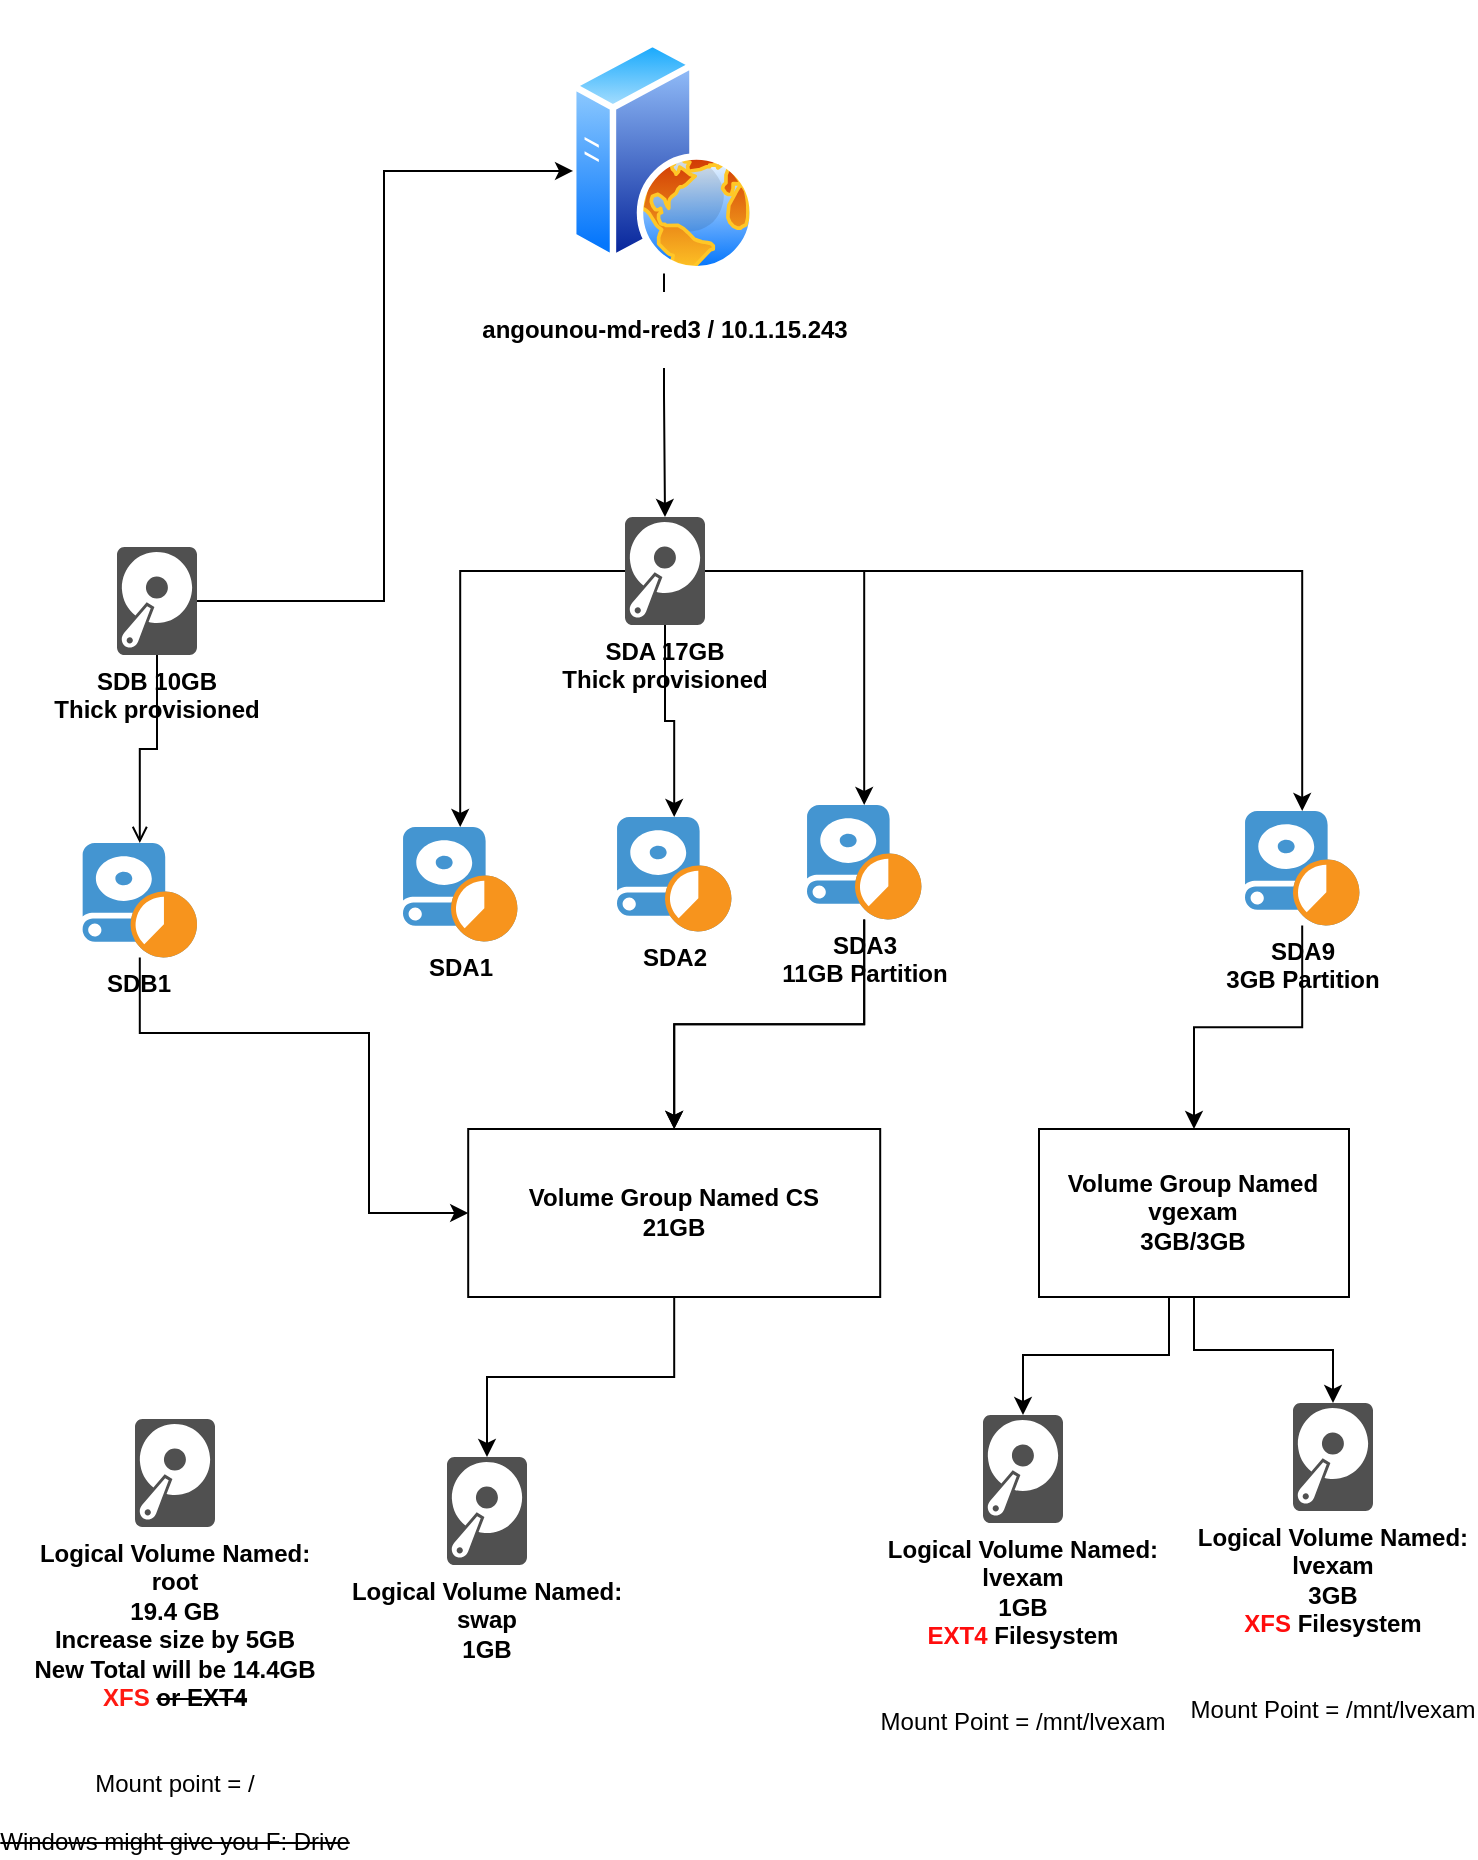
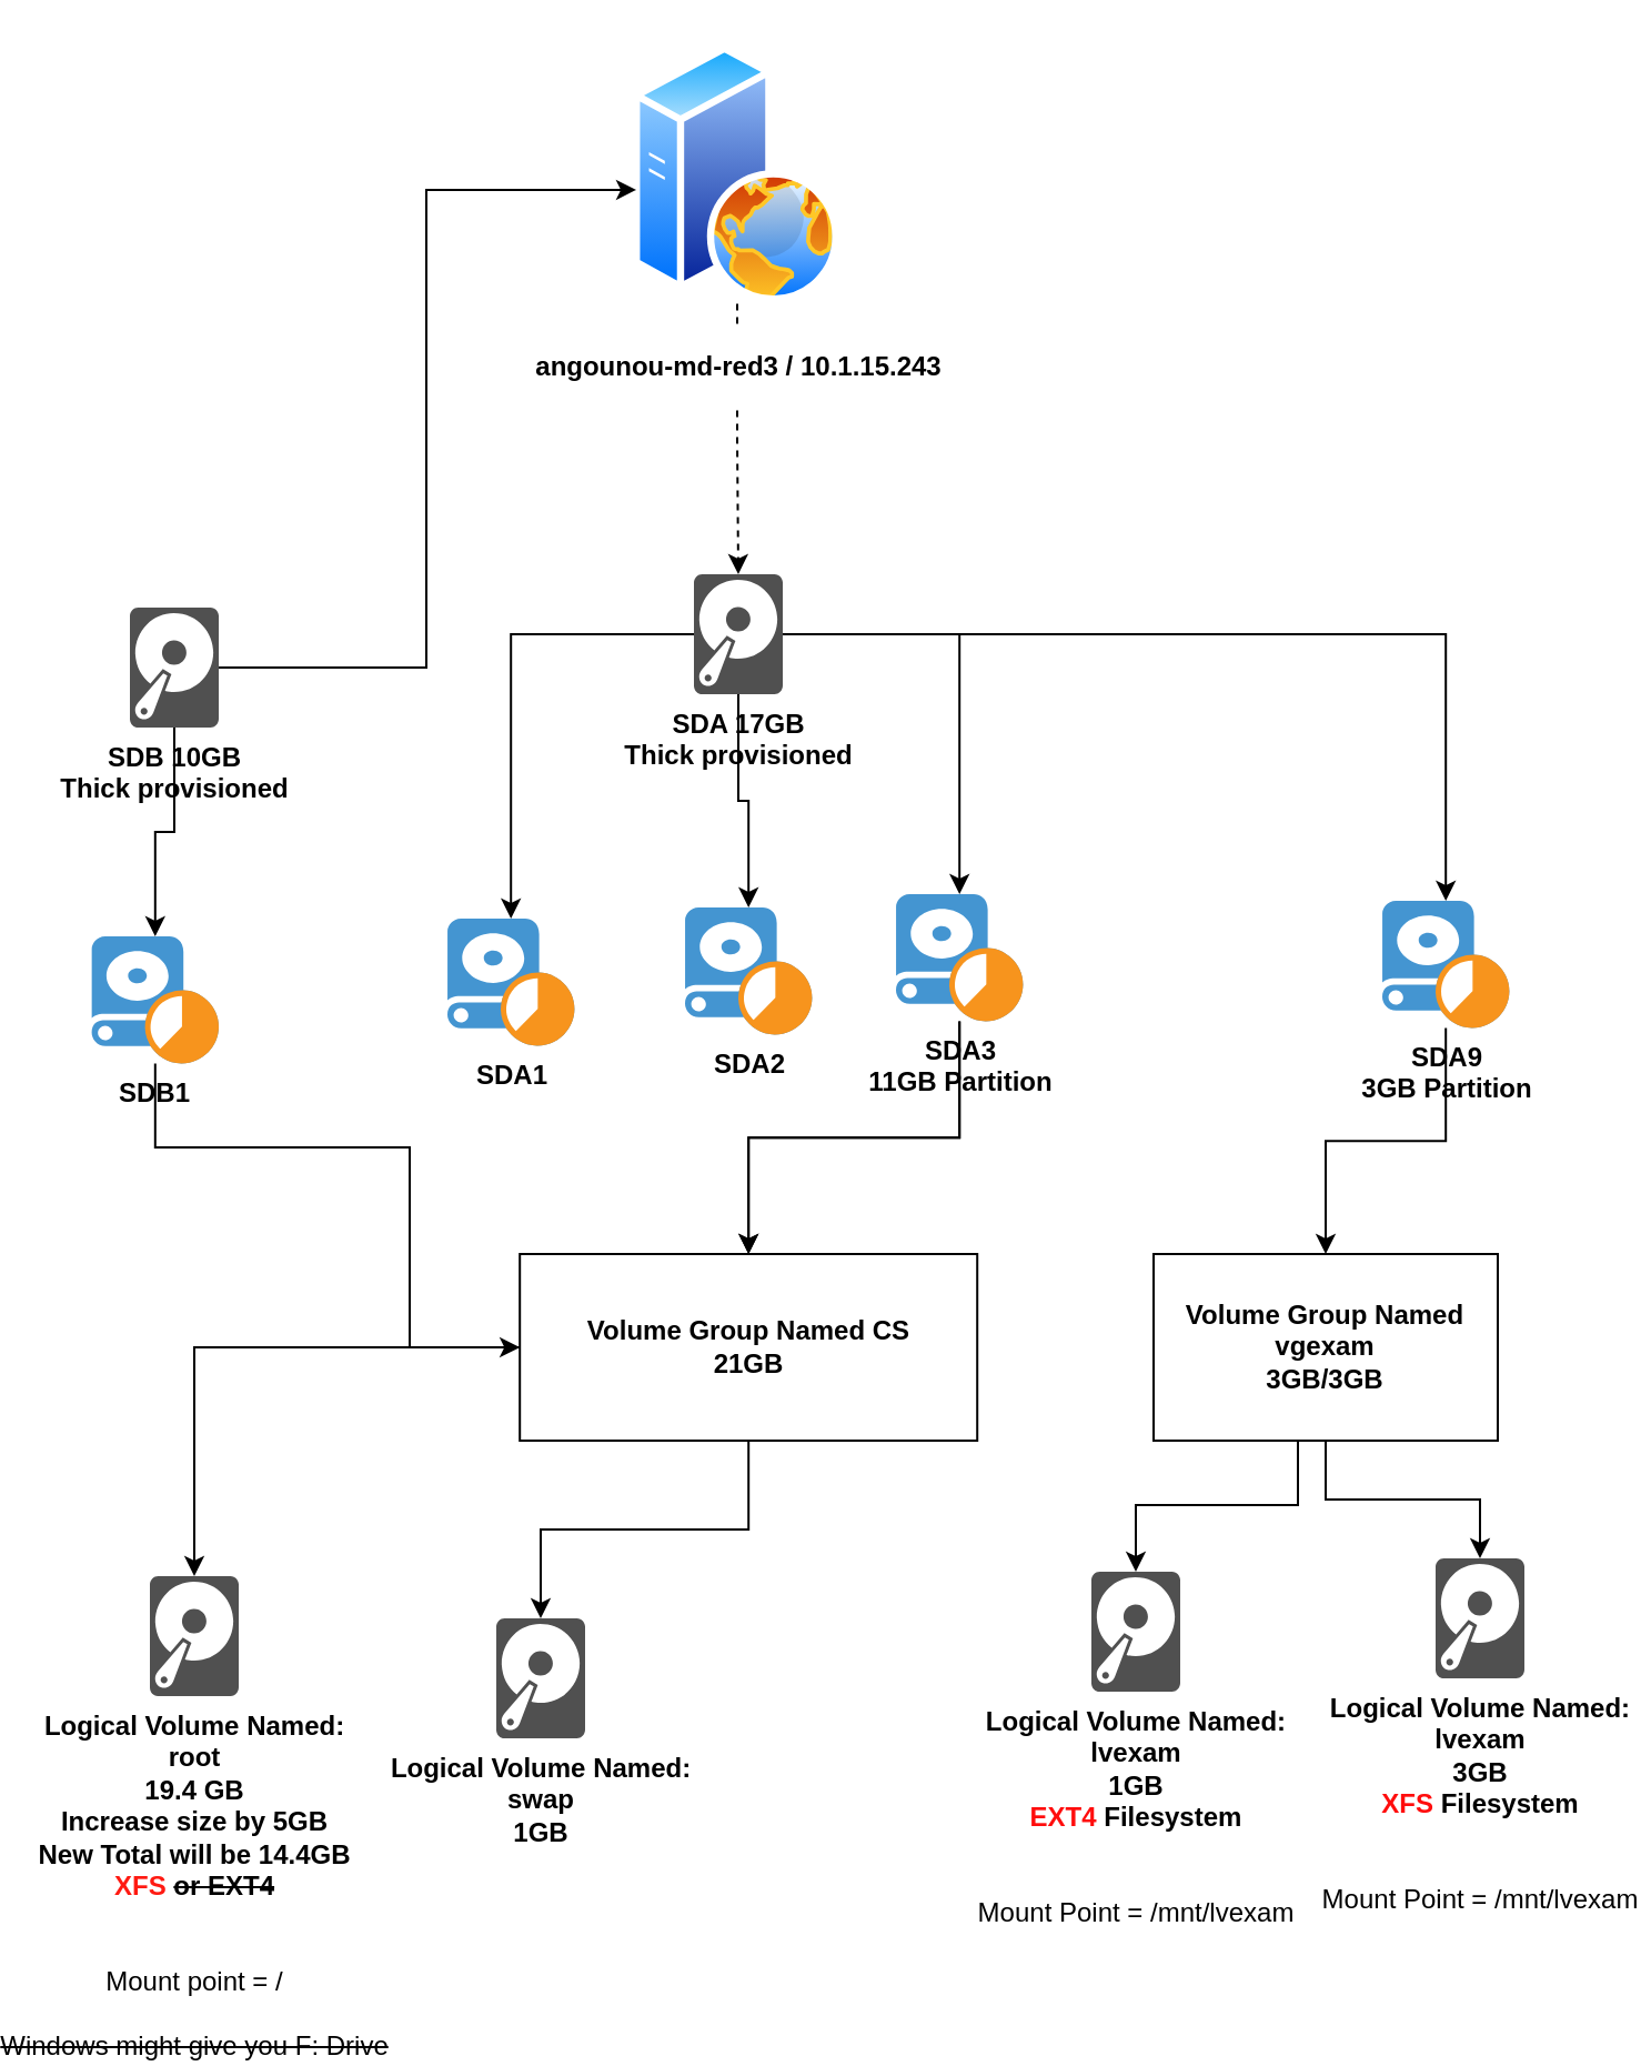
- <mxCell id="2" style="edgeStyle=orthogonalEdgeStyle;rounded=0;orthogonalLoop=1;jettySize=auto;html=1;movable=1;resizable=1;rotatable=1;deletable=1;editable=1;locked=0;connectable=1;" parent="1" source="3" target="8" edge="1"><mxGeometry relative="1" as="geometry" /></mxCell>
+ <mxCell id="2" style="edgeStyle=orthogonalEdgeStyle;rounded=0;orthogonalLoop=1;jettySize=auto;html=1;movable=1;resizable=1;rotatable=1;deletable=1;editable=1;locked=0;connectable=1;dashed=1;" parent="1" source="3" target="8" edge="1"><mxGeometry relative="1" as="geometry" /></mxCell>
- <mxCell id="26" style="edgeStyle=orthogonalEdgeStyle;rounded=0;orthogonalLoop=1;jettySize=auto;html=1;endArrow=open;" parent="1" source="27" target="29" edge="1"><mxGeometry relative="1" as="geometry" /></mxCell>
+ <mxCell id="26" style="edgeStyle=orthogonalEdgeStyle;rounded=0;orthogonalLoop=1;jettySize=auto;html=1;" parent="1" source="27" target="29" edge="1"><mxGeometry relative="1" as="geometry" /></mxCell>
+ <mxCell id="11" style="edgeStyle=orthogonalEdgeStyle;rounded=0;orthogonalLoop=1;jettySize=auto;html=1;movable=1;resizable=1;rotatable=1;deletable=1;editable=1;locked=0;connectable=1;" parent="1" source="13" target="17" edge="1"><mxGeometry relative="1" as="geometry" /></mxCell>
